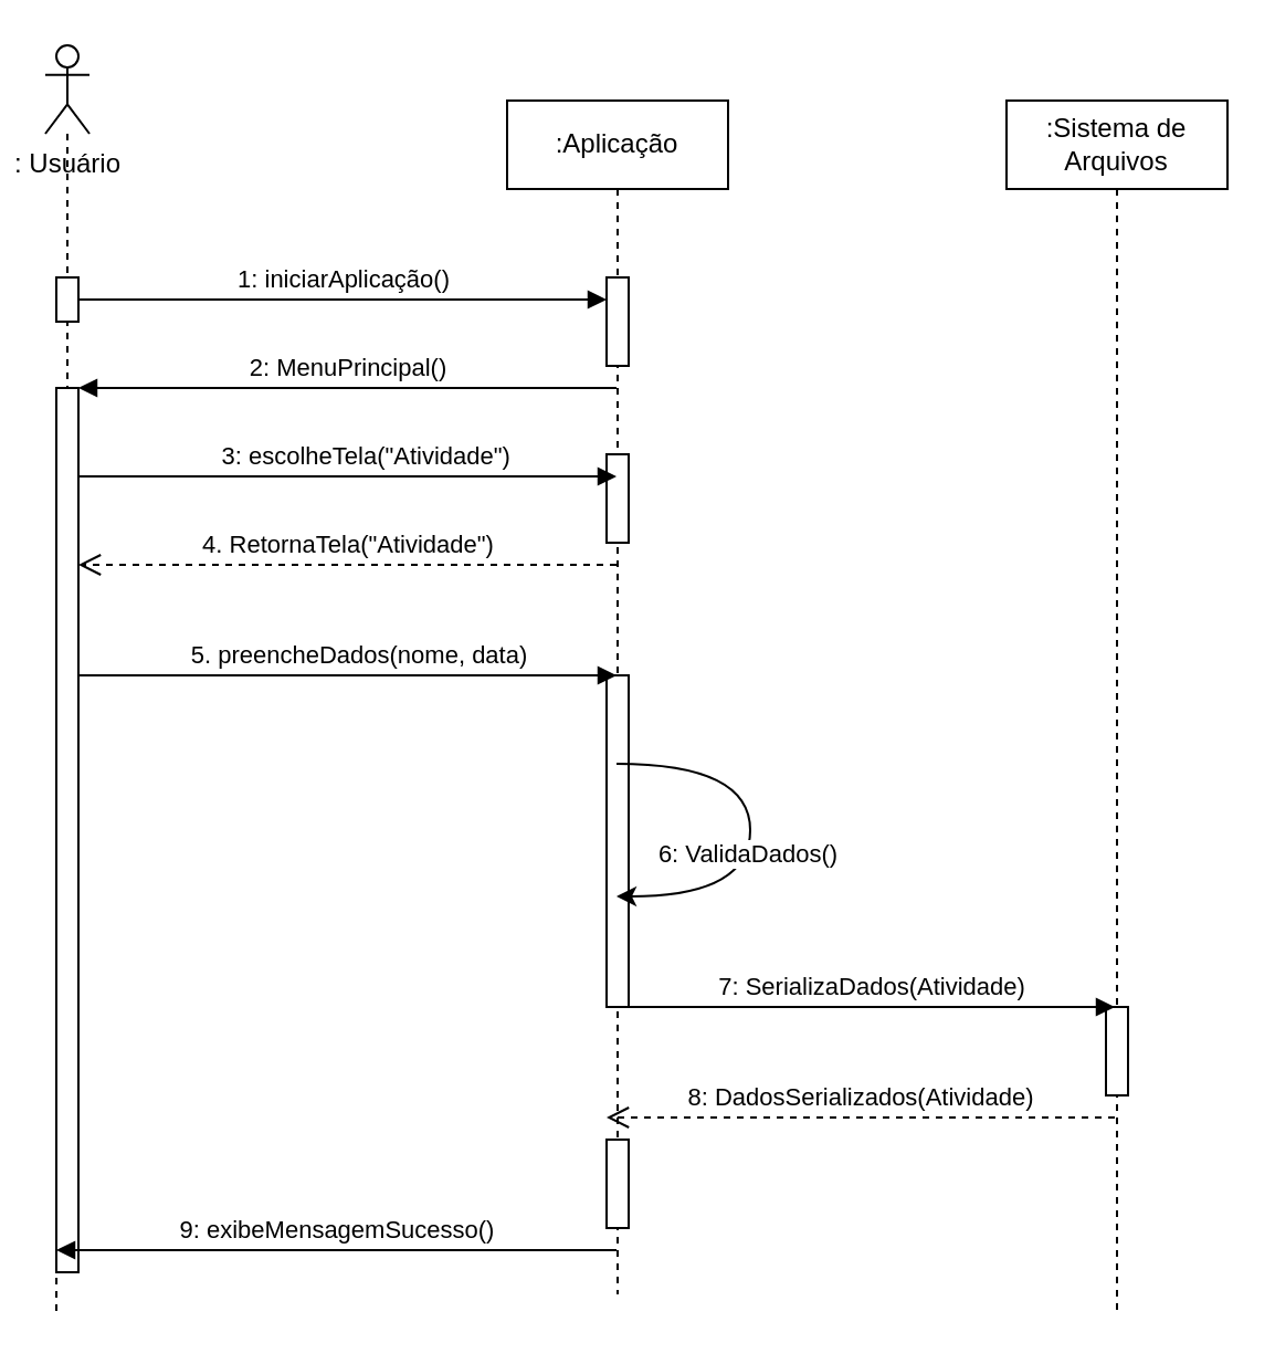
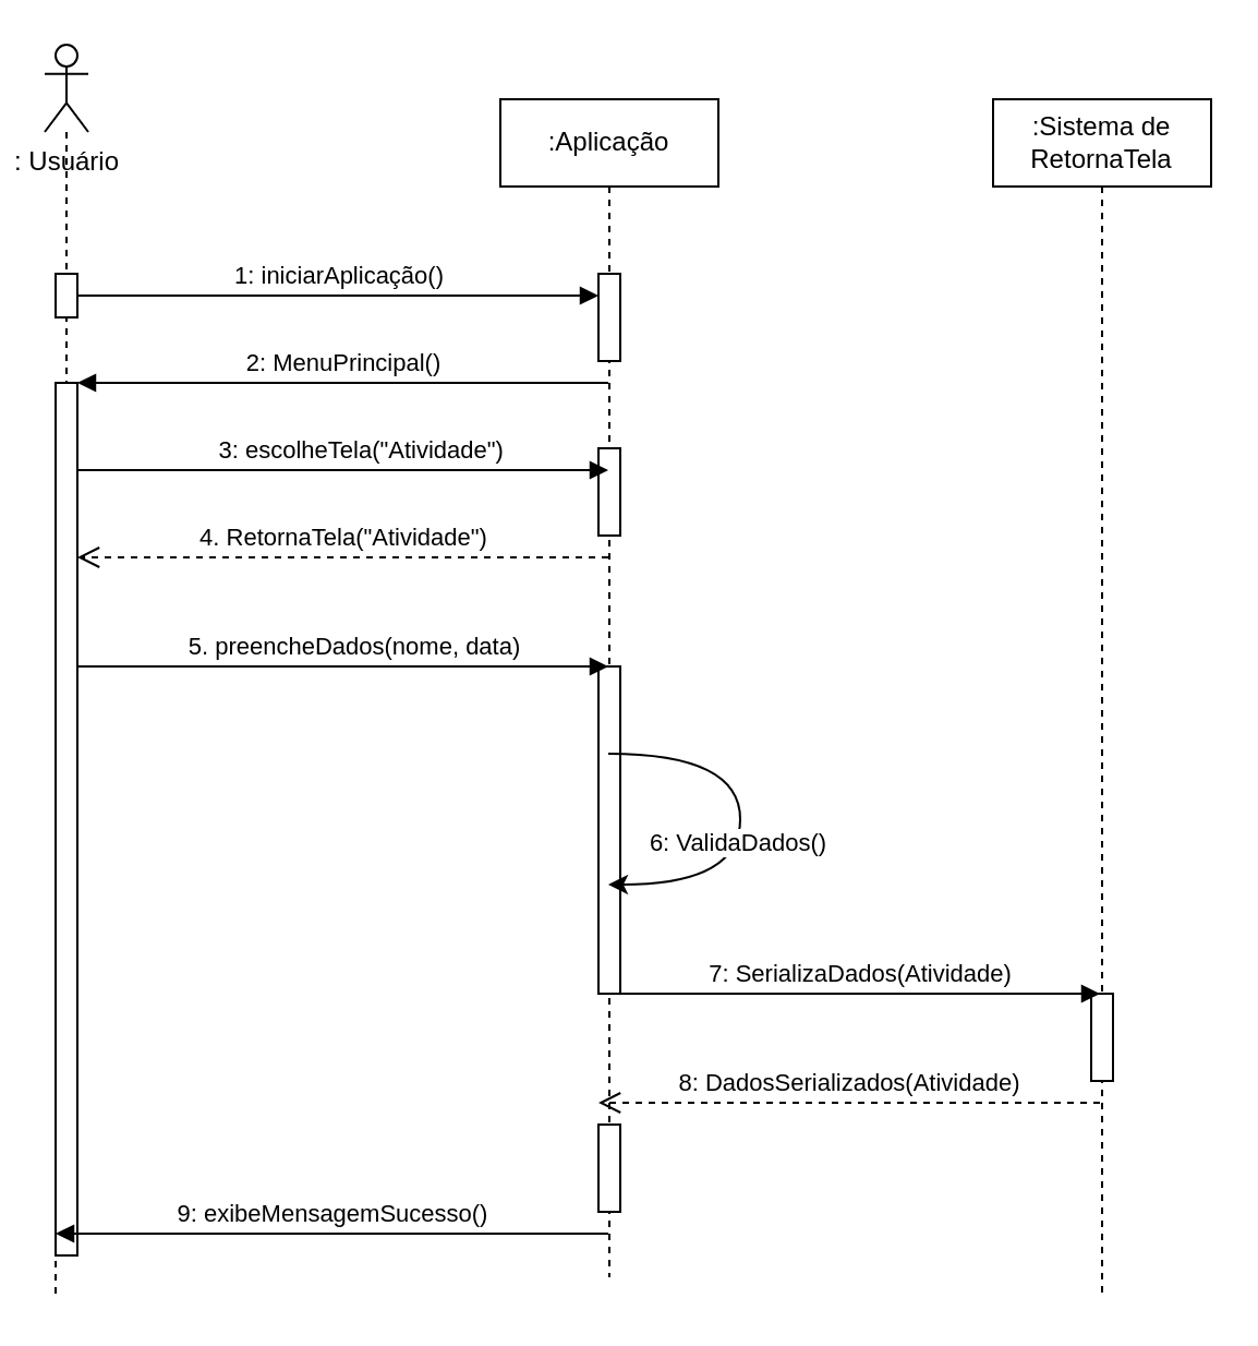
- <mxCell id="15" value=":Sistema de Arquivos" style="shape=umlLifeline;perimeter=lifelinePerimeter;whiteSpace=wrap;html=1;container=0;dropTarget=0;collapsible=0;recursiveResize=0;outlineConnect=0;portConstraint=eastwest;newEdgeStyle={&quot;edgeStyle&quot;:&quot;elbowEdgeStyle&quot;,&quot;elbow&quot;:&quot;vertical&quot;,&quot;curved&quot;:0,&quot;rounded&quot;:0};" vertex="1" parent="1"><mxGeometry x="455" y="45" width="100" height="550" as="geometry" /></mxCell>
+ <mxCell id="15" value=":Sistema de RetornaTela" style="shape=umlLifeline;perimeter=lifelinePerimeter;whiteSpace=wrap;html=1;container=0;dropTarget=0;collapsible=0;recursiveResize=0;outlineConnect=0;portConstraint=eastwest;newEdgeStyle={&quot;edgeStyle&quot;:&quot;elbowEdgeStyle&quot;,&quot;elbow&quot;:&quot;vertical&quot;,&quot;curved&quot;:0,&quot;rounded&quot;:0};" vertex="1" parent="1"><mxGeometry x="455" y="45" width="100" height="550" as="geometry" /></mxCell>
